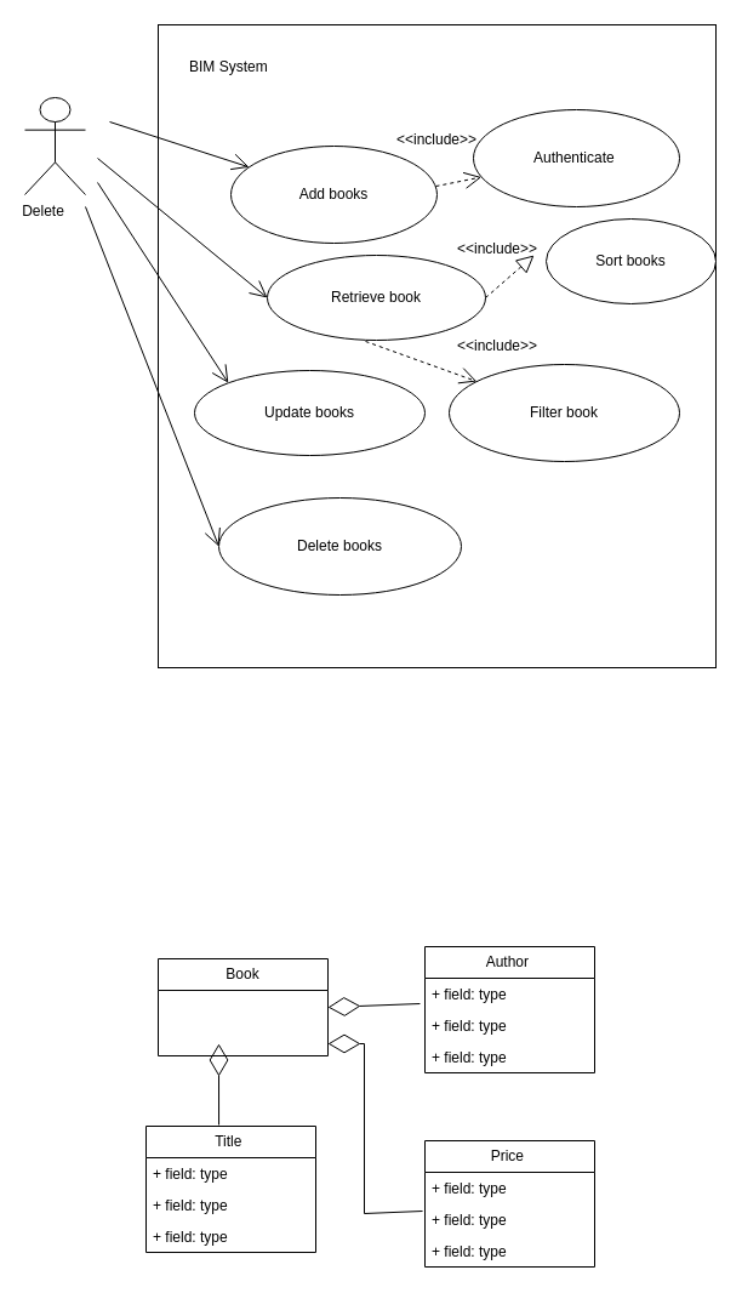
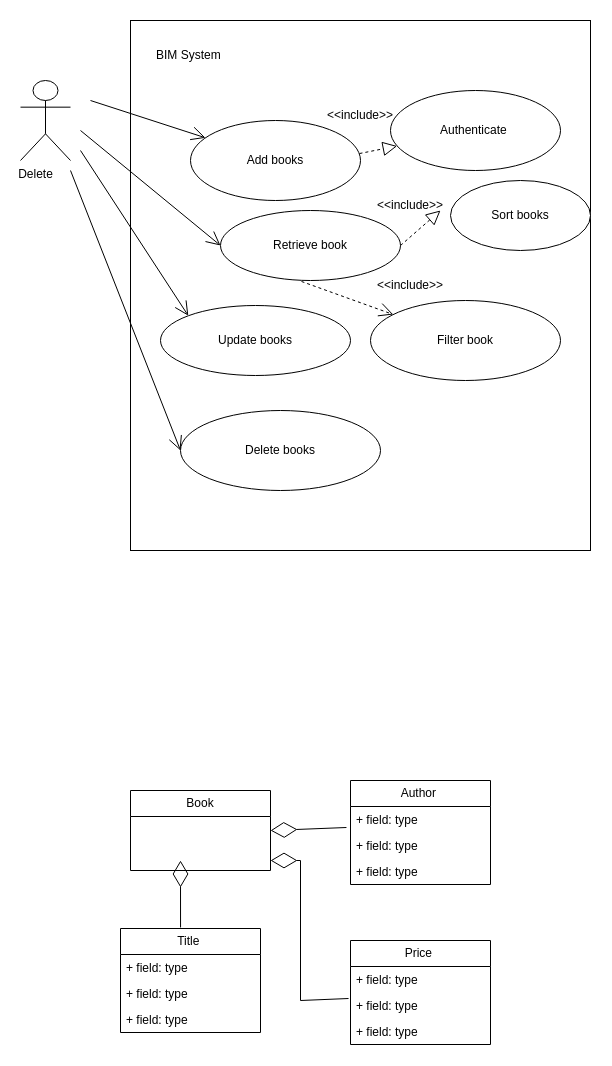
- <mxCell id="5" value="" style="endArrow=open;dashed=1;endFill=0;endSize=12;html=1;rounded=0;exitX=0.994;exitY=0.413;exitDx=0;exitDy=0;strokeWidth=1;exitPerimeter=0;" parent="1" source="4" target="6" edge="1"><mxGeometry width="160" relative="1" as="geometry"><mxPoint x="230" y="260" as="sourcePoint" /><mxPoint x="390" y="260" as="targetPoint" /></mxGeometry></mxCell>
+ <mxCell id="5" value="" style="endArrow=block;dashed=1;endFill=0;endSize=12;html=1;rounded=0;exitX=0.994;exitY=0.413;exitDx=0;exitDy=0;strokeWidth=1;exitPerimeter=0;" parent="1" source="4" target="6" edge="1"><mxGeometry width="160" relative="1" as="geometry"><mxPoint x="230" y="260" as="sourcePoint" /><mxPoint x="390" y="260" as="targetPoint" /></mxGeometry></mxCell>
